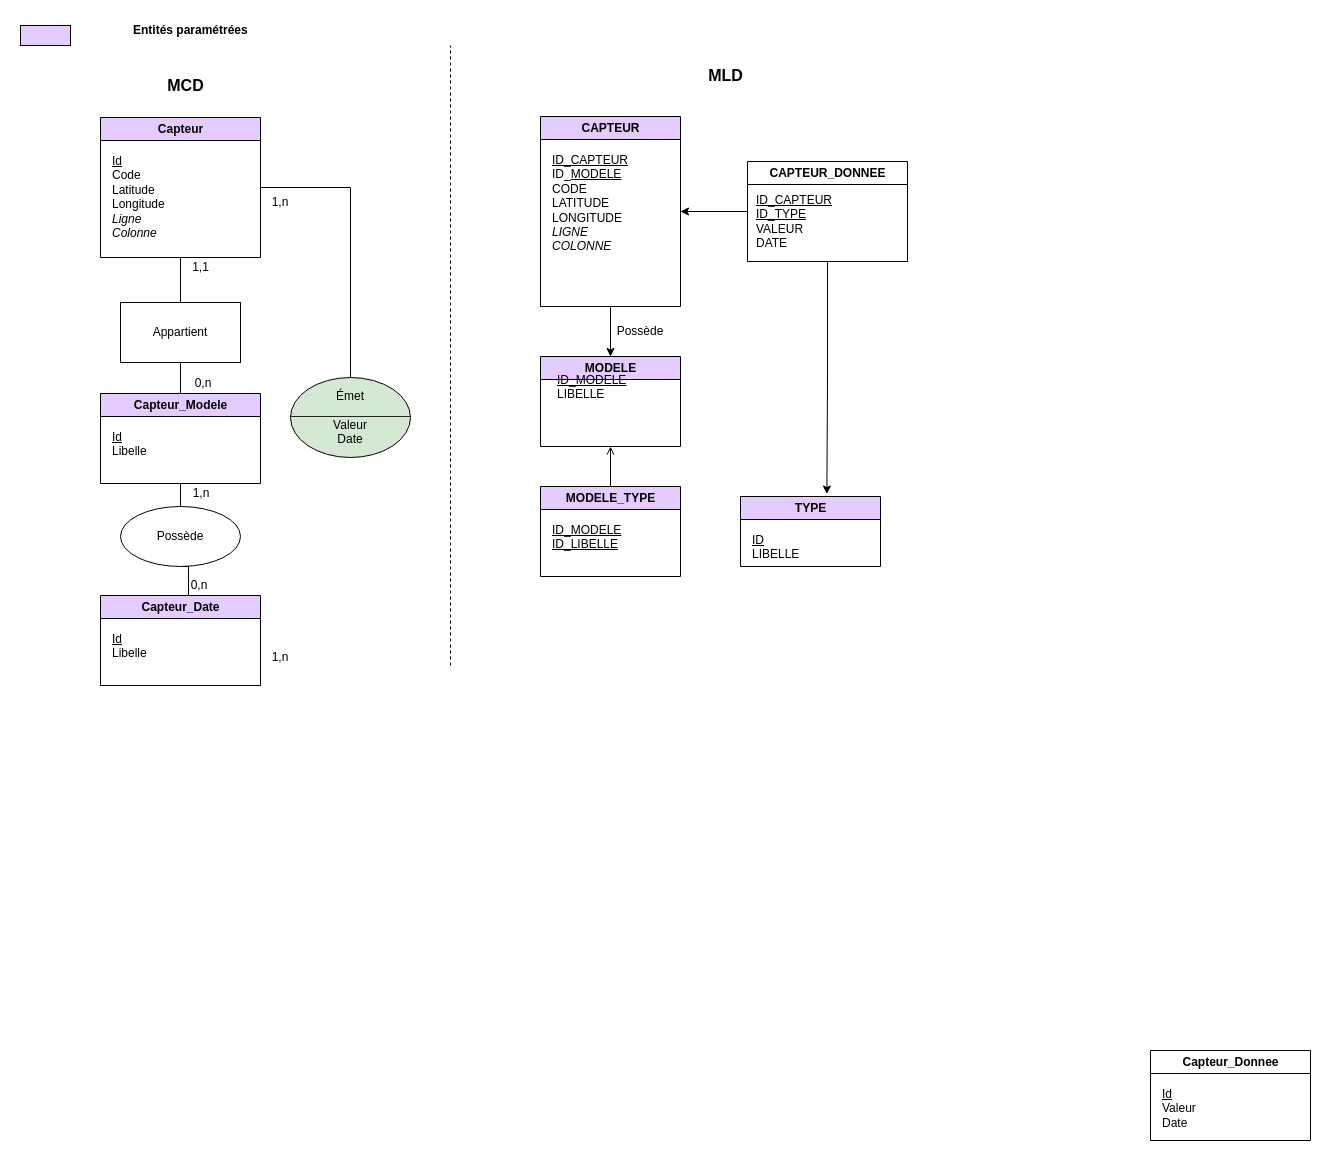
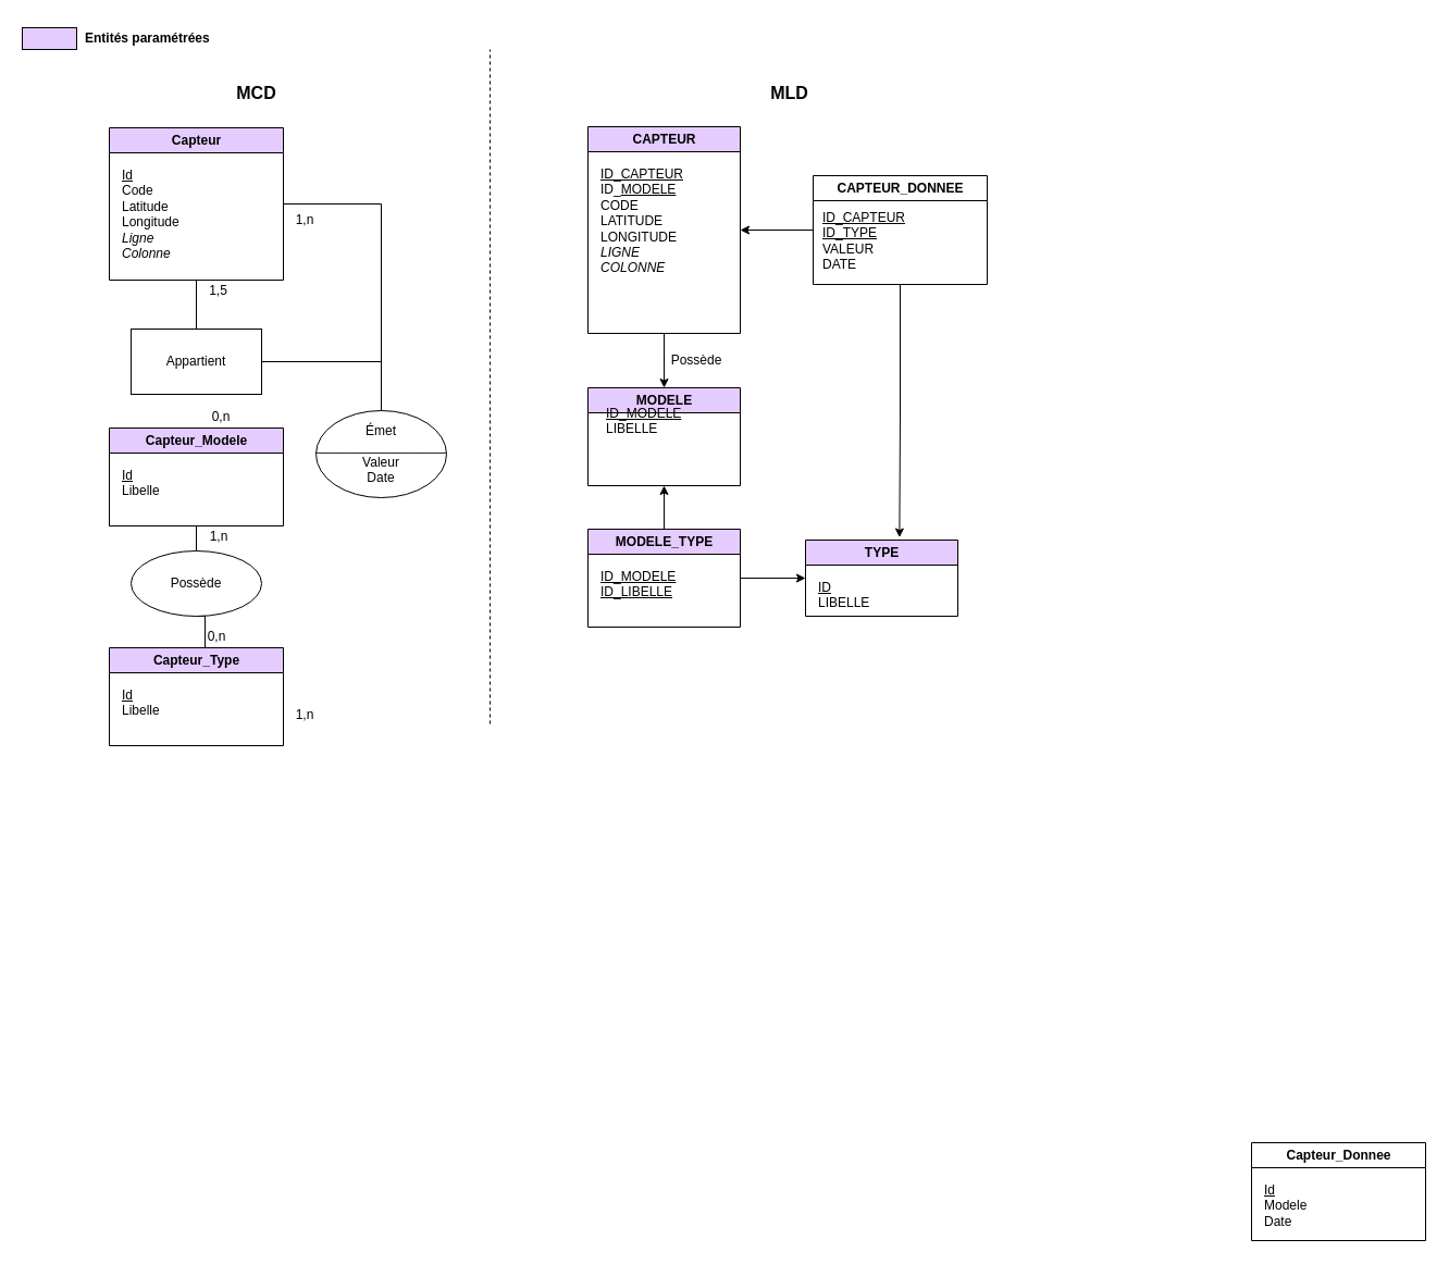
- <mxCell id="13" value="Entités paramétrées" style="text;html=1;strokeColor=none;fillColor=none;align=left;verticalAlign=middle;whiteSpace=wrap;rounded=0;fontFamily=Helvetica;fontSize=12;fontColor=default;fontStyle=1" parent="1" vertex="1"><mxGeometry x="131" y="15" width="140" height="30" as="geometry" /></mxCell>
+ <mxCell id="13" value="Entités paramétrées" style="text;html=1;strokeColor=none;fillColor=none;align=left;verticalAlign=middle;whiteSpace=wrap;rounded=0;fontFamily=Helvetica;fontSize=12;fontColor=default;fontStyle=1" parent="1" vertex="1"><mxGeometry x="76" y="20" width="140" height="30" as="geometry" /></mxCell>
- <mxCell id="44" value="&lt;font size=&quot;1&quot;&gt;&lt;b style=&quot;font-size: 16px&quot;&gt;MLD&lt;/b&gt;&lt;/font&gt;" style="text;html=1;align=center;verticalAlign=middle;resizable=0;points=[];autosize=1;strokeColor=none;fillColor=none;" vertex="1" parent="1"><mxGeometry x="700" y="65" width="50" height="20" as="geometry" /></mxCell>
+ <mxCell id="44" value="&lt;font size=&quot;1&quot;&gt;&lt;b style=&quot;font-size: 16px&quot;&gt;MLD&lt;/b&gt;&lt;/font&gt;" style="text;html=1;align=center;verticalAlign=middle;resizable=0;points=[];autosize=1;strokeColor=none;fillColor=none;" vertex="1" parent="1"><mxGeometry x="700" y="75" width="50" height="20" as="geometry" /></mxCell>
- <mxCell id="43" value="&lt;font size=&quot;1&quot;&gt;&lt;b style=&quot;font-size: 16px&quot;&gt;MCD&lt;/b&gt;&lt;/font&gt;" style="text;html=1;align=center;verticalAlign=middle;resizable=0;points=[];autosize=1;strokeColor=none;fillColor=none;" vertex="1" parent="1"><mxGeometry x="160" y="75" width="50" height="20" as="geometry" /></mxCell>
+ <mxCell id="43" value="&lt;font size=&quot;1&quot;&gt;&lt;b style=&quot;font-size: 16px&quot;&gt;MCD&lt;/b&gt;&lt;/font&gt;" style="text;html=1;align=center;verticalAlign=middle;resizable=0;points=[];autosize=1;strokeColor=none;fillColor=none;" vertex="1" parent="1"><mxGeometry x="210" y="75" width="50" height="20" as="geometry" /></mxCell>
- <mxCell id="11" value="1,1" style="text;html=1;strokeColor=none;fillColor=none;align=center;verticalAlign=middle;whiteSpace=wrap;rounded=0;fontFamily=Helvetica;fontSize=12;fontColor=default;" parent="1" vertex="1"><mxGeometry x="178.75" y="257" width="42.5" height="20" as="geometry" /></mxCell>
+ <mxCell id="11" value="1,5" style="text;html=1;strokeColor=none;fillColor=none;align=center;verticalAlign=middle;whiteSpace=wrap;rounded=0;fontFamily=Helvetica;fontSize=12;fontColor=default;" parent="1" vertex="1"><mxGeometry x="178.75" y="257" width="42.5" height="20" as="geometry" /></mxCell>
- <mxCell id="8" style="edgeStyle=orthogonalEdgeStyle;rounded=0;orthogonalLoop=1;jettySize=auto;html=1;entryX=0.5;entryY=0;entryDx=0;entryDy=0;fontFamily=Helvetica;fontSize=12;fontColor=default;endArrow=none;endFill=0;" parent="1" source="9" target="15" edge="1"><mxGeometry relative="1" as="geometry" /></mxCell>
+ <mxCell id="8" style="edgeStyle=orthogonalEdgeStyle;rounded=0;orthogonalLoop=1;jettySize=auto;html=1;fontFamily=Helvetica;fontSize=12;fontColor=default;endArrow=none;endFill=0;" parent="1" source="9" target="23" edge="1"><mxGeometry relative="1" as="geometry" /></mxCell>
- <mxCell id="23" value="&lt;div&gt;Émet&lt;/div&gt;&lt;div&gt;__________________&lt;/div&gt;&lt;div&gt;Valeur&lt;/div&gt;&lt;div&gt;Date&lt;br&gt;&lt;/div&gt;" style="ellipse;whiteSpace=wrap;html=1;fillColor=#d5e8d4;" parent="1" vertex="1"><mxGeometry x="290" y="377" width="120" height="80" as="geometry" /></mxCell>
+ <mxCell id="23" value="&lt;div&gt;Émet&lt;/div&gt;&lt;div&gt;__________________&lt;/div&gt;&lt;div&gt;Valeur&lt;/div&gt;&lt;div&gt;Date&lt;br&gt;&lt;/div&gt;" style="ellipse;whiteSpace=wrap;html=1;" parent="1" vertex="1"><mxGeometry x="290" y="377" width="120" height="80" as="geometry" /></mxCell>
- <mxCell id="29" style="edgeStyle=orthogonalEdgeStyle;rounded=0;orthogonalLoop=1;jettySize=auto;html=1;endArrow=open;" edge="1" parent="1" source="31" target="34"><mxGeometry relative="1" as="geometry" /></mxCell>
+ <mxCell id="29" style="edgeStyle=orthogonalEdgeStyle;rounded=0;orthogonalLoop=1;jettySize=auto;html=1;" edge="1" parent="1" source="31" target="34"><mxGeometry relative="1" as="geometry" /></mxCell>
+ <mxCell id="30" style="edgeStyle=orthogonalEdgeStyle;rounded=0;orthogonalLoop=1;jettySize=auto;html=1;entryX=0;entryY=0.5;entryDx=0;entryDy=0;" edge="1" parent="1" source="31" target="36"><mxGeometry relative="1" as="geometry" /></mxCell>
- <mxCell id="5" value="Capteur_Date" style="swimlane;fontFamily=Helvetica;fontSize=12;fontColor=default;fillColor=#E5CCFF;gradientColor=none;html=1;" parent="1" vertex="1"><mxGeometry x="100" y="595" width="160" height="90" as="geometry" /></mxCell>
+ <mxCell id="5" value="Capteur_Type" style="swimlane;fontFamily=Helvetica;fontSize=12;fontColor=default;fillColor=#E5CCFF;gradientColor=none;html=1;" parent="1" vertex="1"><mxGeometry x="100" y="595" width="160" height="90" as="geometry" /></mxCell>
- <mxCell id="22" value="&lt;div align=&quot;left&quot;&gt;&lt;u&gt;Id&lt;/u&gt;&lt;/div&gt;Valeur&lt;br&gt;&lt;div&gt;Date&lt;/div&gt;&lt;div&gt;&lt;br&gt;&lt;/div&gt;" style="text;html=1;align=left;verticalAlign=top;resizable=0;points=[];autosize=1;strokeColor=none;fillColor=none;" parent="21" vertex="1"><mxGeometry x="10" y="30" width="50" height="60" as="geometry" /></mxCell>
+ <mxCell id="22" value="&lt;div align=&quot;left&quot;&gt;&lt;u&gt;Id&lt;/u&gt;&lt;/div&gt;Modele&lt;br&gt;&lt;div&gt;Date&lt;/div&gt;&lt;div&gt;&lt;br&gt;&lt;/div&gt;" style="text;html=1;align=left;verticalAlign=top;resizable=0;points=[];autosize=1;strokeColor=none;fillColor=none;" parent="21" vertex="1"><mxGeometry x="10" y="30" width="50" height="60" as="geometry" /></mxCell>
